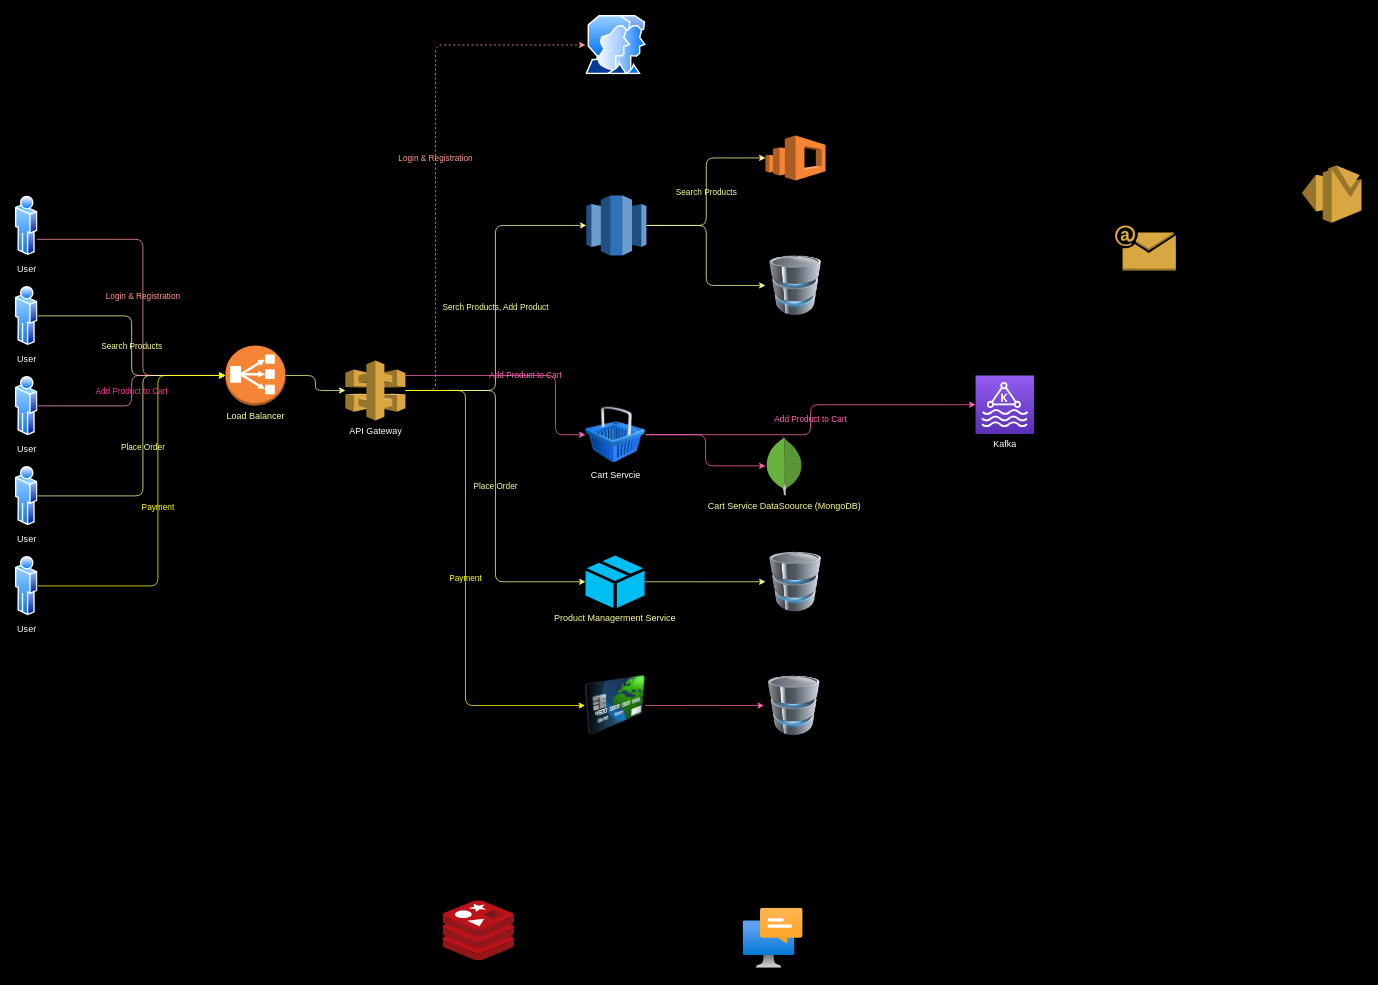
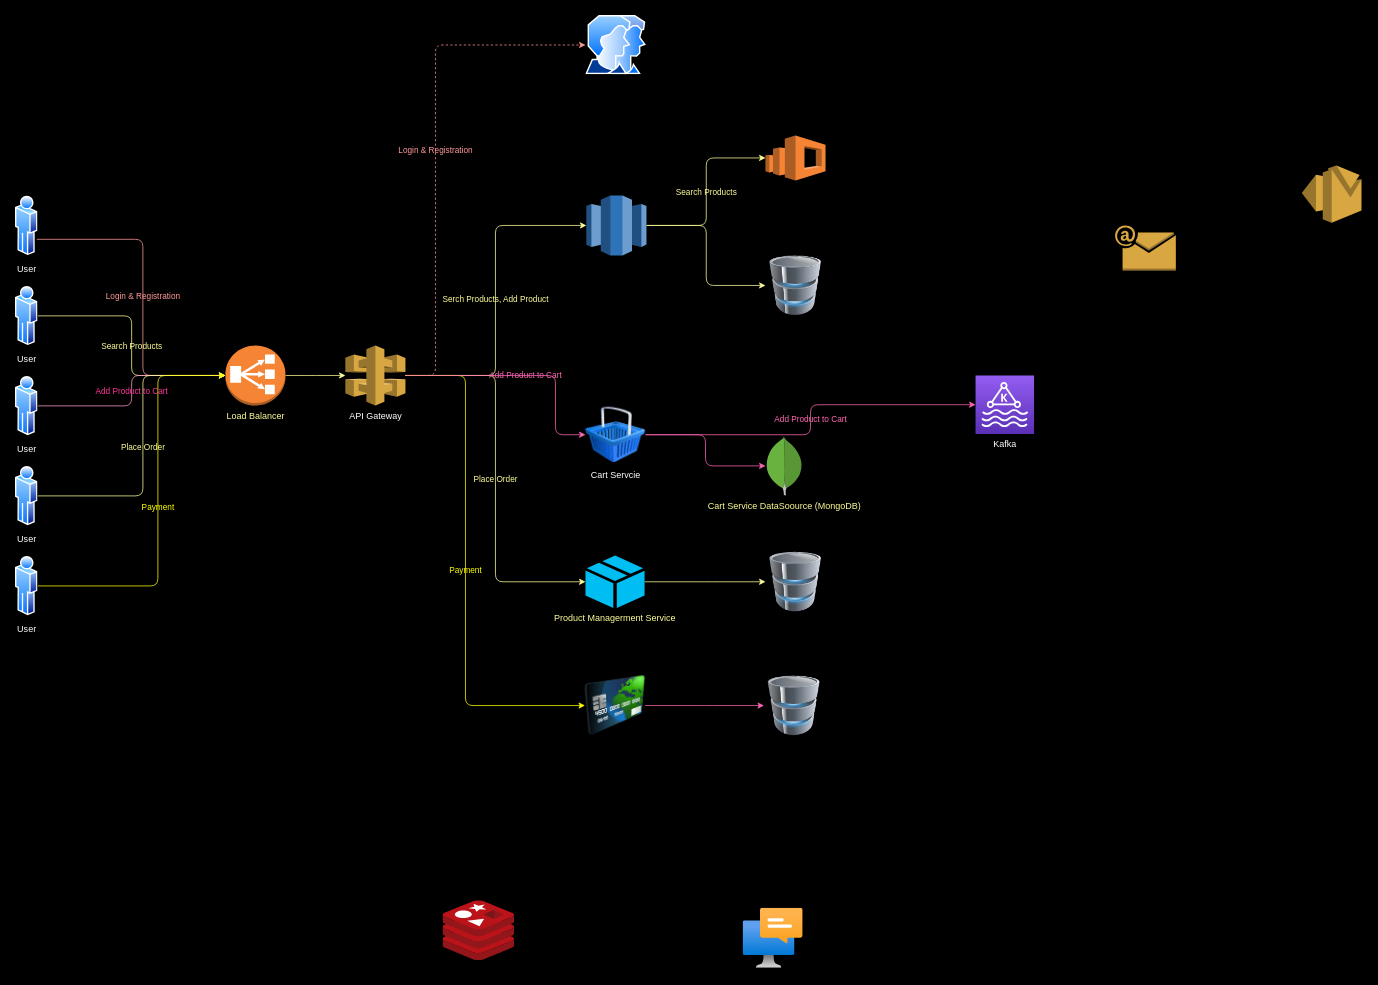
- <mxCell id="22" value="API Gateway" style="outlineConnect=0;dashed=0;verticalLabelPosition=bottom;verticalAlign=top;align=center;html=1;shape=mxgraph.aws3.api_gateway;fillColor=#D9A741;gradientColor=none;fontColor=#FFFFFF;" parent="1" vertex="1"><mxGeometry x="460" y="480" width="80" height="80" as="geometry" /></mxCell>
+ <mxCell id="22" value="API Gateway" style="outlineConnect=0;dashed=0;verticalLabelPosition=bottom;verticalAlign=top;align=center;html=1;shape=mxgraph.aws3.api_gateway;fillColor=#D9A741;gradientColor=none;fontColor=#FFFFFF;" parent="1" vertex="1"><mxGeometry y="460" width="80" height="80" as="geometry" x="460" /></mxCell>
